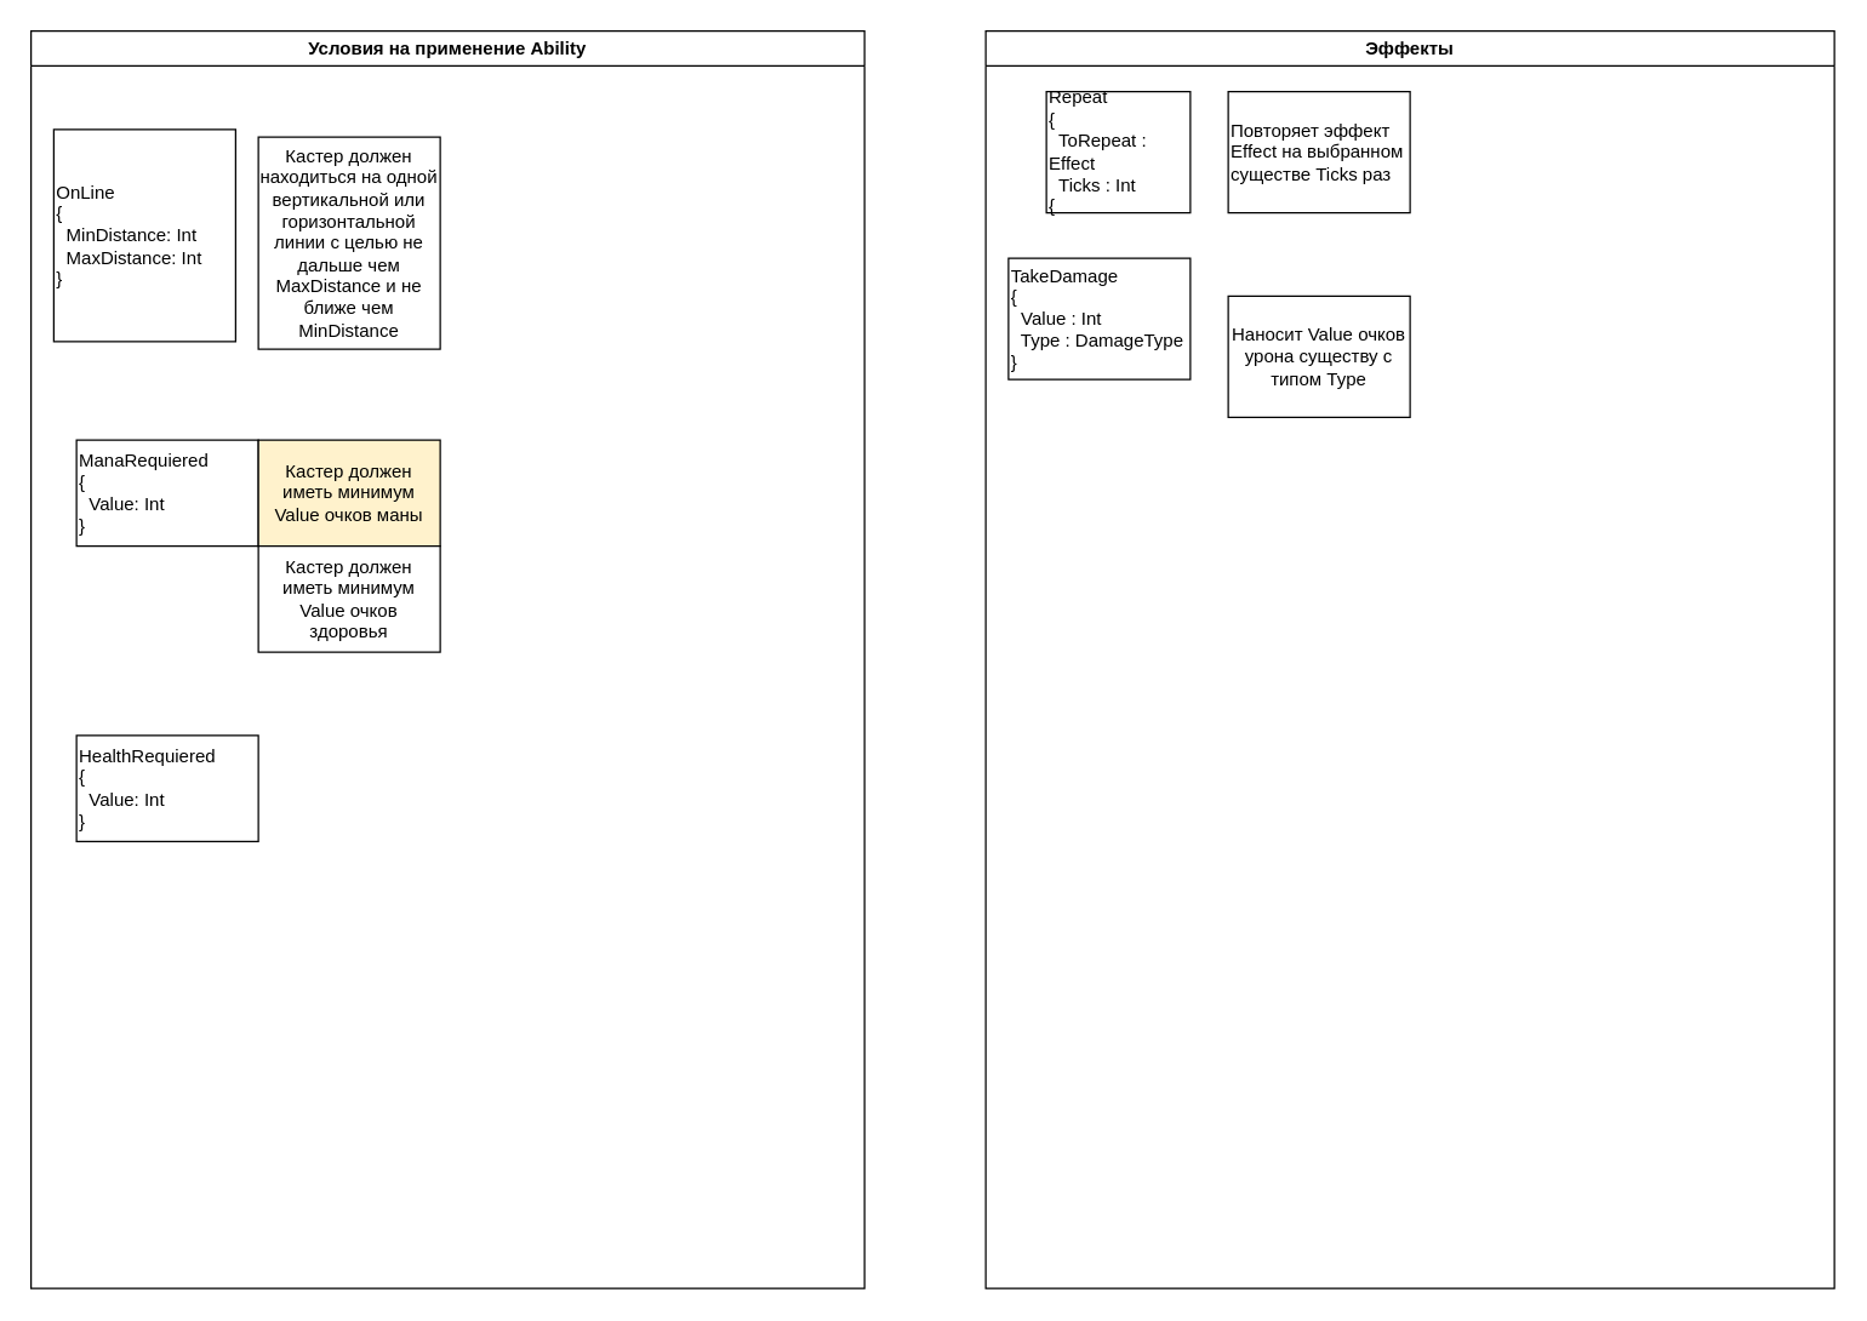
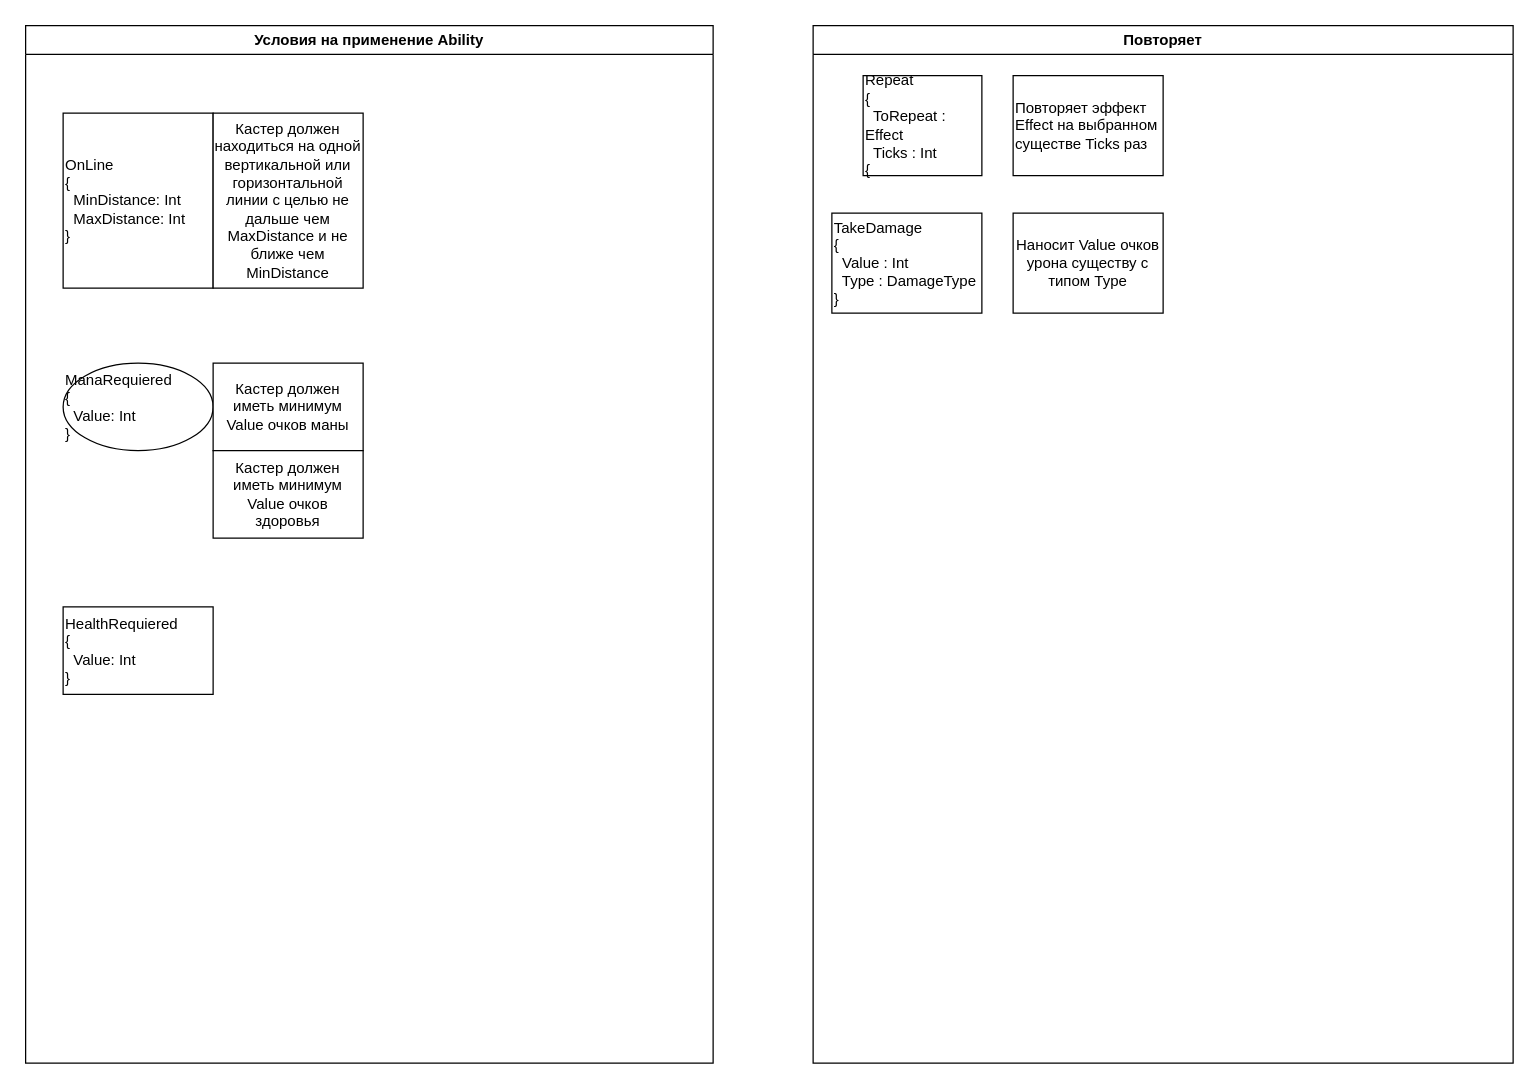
- <mxCell id="10" value="Эффекты" style="swimlane;whiteSpace=wrap;html=1;" vertex="1" parent="1"><mxGeometry x="650" y="20" width="560" height="830" as="geometry" /></mxCell>
+ <mxCell id="10" value="Повторяет" style="swimlane;whiteSpace=wrap;html=1;" vertex="1" parent="1"><mxGeometry x="650" y="20" width="560" height="830" as="geometry" /></mxCell>
- <mxCell id="4" value="OnLine&lt;br&gt;{&lt;br&gt;&amp;nbsp; MinDistance: Int&lt;br&gt;&amp;nbsp; MaxDistance: Int&lt;br&gt;&lt;div style=&quot;&quot;&gt;&lt;span style=&quot;background-color: initial;&quot;&gt;}&lt;/span&gt;&lt;/div&gt;" style="rounded=0;whiteSpace=wrap;html=1;align=left;" vertex="1" parent="3"><mxGeometry x="15" y="65" width="120" height="140" as="geometry" /></mxCell>
+ <mxCell id="4" value="OnLine&lt;br&gt;{&lt;br&gt;&amp;nbsp; MinDistance: Int&lt;br&gt;&amp;nbsp; MaxDistance: Int&lt;br&gt;&lt;div style=&quot;&quot;&gt;&lt;span style=&quot;background-color: initial;&quot;&gt;}&lt;/span&gt;&lt;/div&gt;" style="rounded=0;whiteSpace=wrap;html=1;align=left;" vertex="1" parent="3"><mxGeometry x="30" y="70" width="120" height="140" as="geometry" /></mxCell>
- <mxCell id="12" value="Наносит Value очков урона существу с типом Type" style="rounded=0;whiteSpace=wrap;html=1;" vertex="1" parent="10"><mxGeometry x="160" y="175" width="120" height="80" as="geometry" /></mxCell>
+ <mxCell id="12" value="Наносит Value очков урона существу с типом Type" style="rounded=0;whiteSpace=wrap;html=1;" vertex="1" parent="10"><mxGeometry x="160" y="150" width="120" height="80" as="geometry" /></mxCell>
- <mxCell id="6" value="ManaRequiered&lt;br&gt;{&lt;br&gt;&amp;nbsp; Value: Int&lt;br&gt;&lt;div style=&quot;&quot;&gt;&lt;span style=&quot;background-color: initial;&quot;&gt;}&lt;/span&gt;&lt;/div&gt;" style="rounded=0;whiteSpace=wrap;html=1;align=left;" vertex="1" parent="3"><mxGeometry x="30" y="270" width="120" height="70" as="geometry" /></mxCell>
+ <mxCell id="6" value="ManaRequiered&lt;br&gt;{&lt;br&gt;&amp;nbsp; Value: Int&lt;br&gt;&lt;div style=&quot;&quot;&gt;&lt;span style=&quot;background-color: initial;&quot;&gt;}&lt;/span&gt;&lt;/div&gt;" style="ellipse;whiteSpace=wrap;html=1;align=left;" vertex="1" parent="3"><mxGeometry x="30" y="270" width="120" height="70" as="geometry" /></mxCell>
- <mxCell id="7" value="Кастер должен иметь минимум Value очков маны" style="rounded=0;whiteSpace=wrap;html=1;fillColor=#fff2cc;" vertex="1" parent="3"><mxGeometry x="150" y="270" width="120" height="70" as="geometry" /></mxCell>
+ <mxCell id="7" value="Кастер должен иметь минимум Value очков маны" style="rounded=0;whiteSpace=wrap;html=1;" vertex="1" parent="3"><mxGeometry x="150" y="270" width="120" height="70" as="geometry" /></mxCell>
